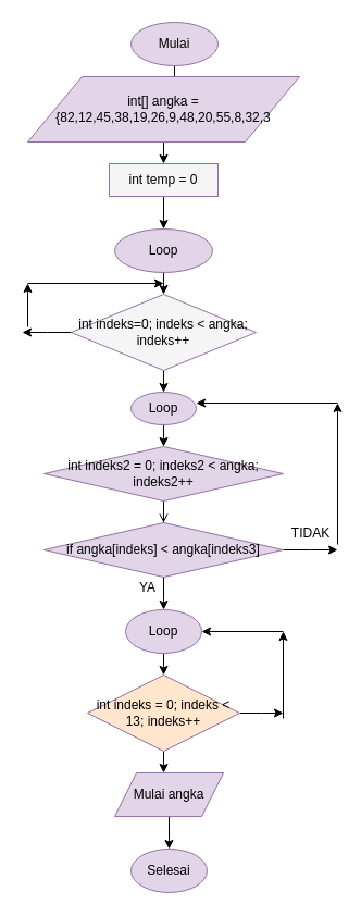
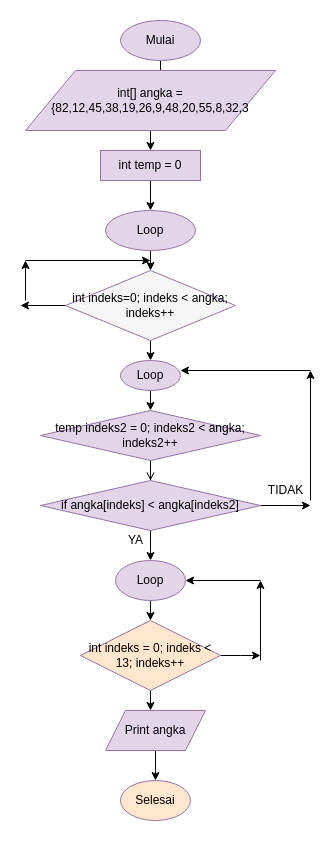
- <mxCell id="7" value="int temp = 0" style="rounded=0;whiteSpace=wrap;html=1;fillColor=#f5f5f5;strokeColor=#9673a6;" vertex="1" parent="1"><mxGeometry x="100" y="150" width="100" height="30" as="geometry" /></mxCell>
+ <mxCell id="7" value="int temp = 0" style="rounded=0;whiteSpace=wrap;html=1;fillColor=#e1d5e7;strokeColor=#9673a6;" vertex="1" parent="1"><mxGeometry x="100" y="150" width="100" height="30" as="geometry" /></mxCell>
- <mxCell id="18" value="int indeks2 = 0; indeks2 &amp;lt; angka; indeks2++" style="rhombus;whiteSpace=wrap;html=1;fillColor=#e1d5e7;strokeColor=#9673a6;" vertex="1" parent="1"><mxGeometry x="40" y="410" width="220" height="50" as="geometry" /></mxCell>
+ <mxCell id="18" value="temp indeks2 = 0; indeks2 &amp;lt; angka; indeks2++" style="rhombus;whiteSpace=wrap;html=1;fillColor=#e1d5e7;strokeColor=#9673a6;" vertex="1" parent="1"><mxGeometry x="40" y="410" width="220" height="50" as="geometry" /></mxCell>
- <mxCell id="21" value="if&amp;nbsp;angka[indeks] &amp;lt; angka[indeks3]" style="rhombus;whiteSpace=wrap;html=1;fillColor=#e1d5e7;strokeColor=#9673a6;" vertex="1" parent="1"><mxGeometry x="40" y="480" width="220" height="50" as="geometry" /></mxCell>
+ <mxCell id="21" value="if&amp;nbsp;angka[indeks] &amp;lt; angka[indeks2]" style="rhombus;whiteSpace=wrap;html=1;fillColor=#e1d5e7;strokeColor=#9673a6;" vertex="1" parent="1"><mxGeometry x="40" y="480" width="220" height="50" as="geometry" /></mxCell>
- <mxCell id="32" value="Mulai angka" style="shape=parallelogram;perimeter=parallelogramPerimeter;whiteSpace=wrap;html=1;fillColor=#e1d5e7;strokeColor=#9673a6;" vertex="1" parent="1"><mxGeometry x="105" y="710" width="100" height="40" as="geometry" /></mxCell>
+ <mxCell id="32" value="Print angka" style="shape=parallelogram;perimeter=parallelogramPerimeter;whiteSpace=wrap;html=1;fillColor=#e1d5e7;strokeColor=#9673a6;" vertex="1" parent="1"><mxGeometry x="105" y="710" width="100" height="40" as="geometry" /></mxCell>
- <mxCell id="33" value="Selesai" style="ellipse;whiteSpace=wrap;html=1;fillColor=#e1d5e7;strokeColor=#9673a6;" vertex="1" parent="1"><mxGeometry x="120" y="780" width="70" height="40" as="geometry" /></mxCell>
+ <mxCell id="33" value="Selesai" style="ellipse;whiteSpace=wrap;html=1;fillColor=#ffe6cc;strokeColor=#9673a6;" vertex="1" parent="1"><mxGeometry x="120" y="780" width="70" height="40" as="geometry" /></mxCell>
